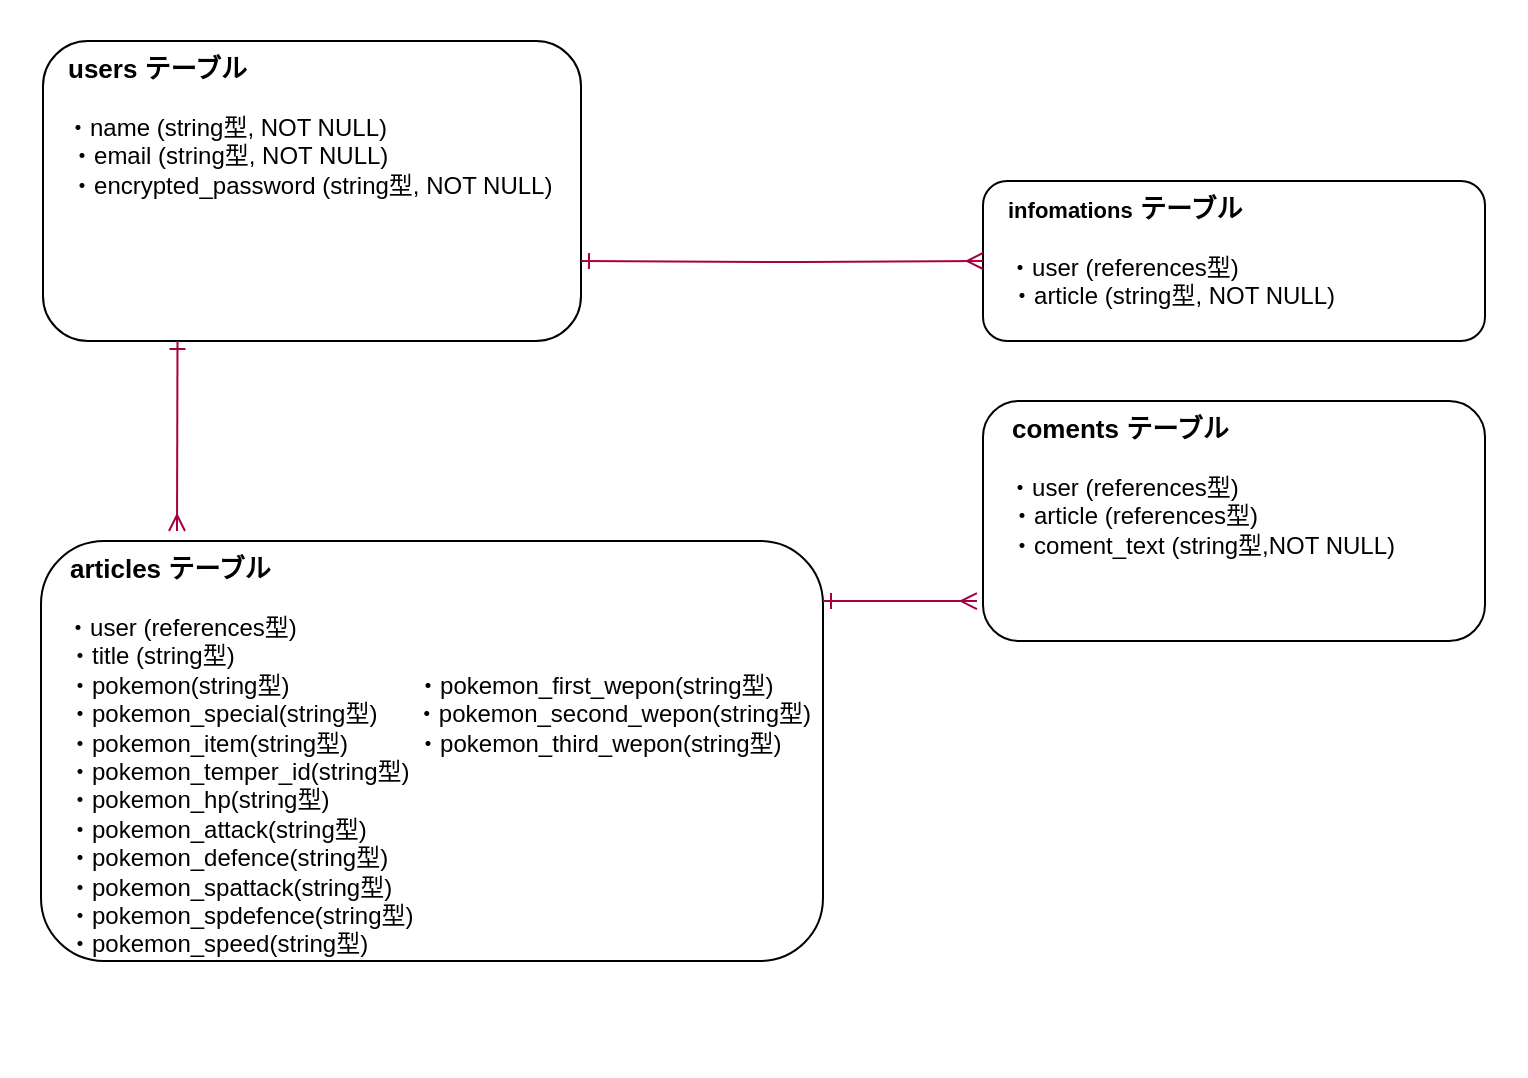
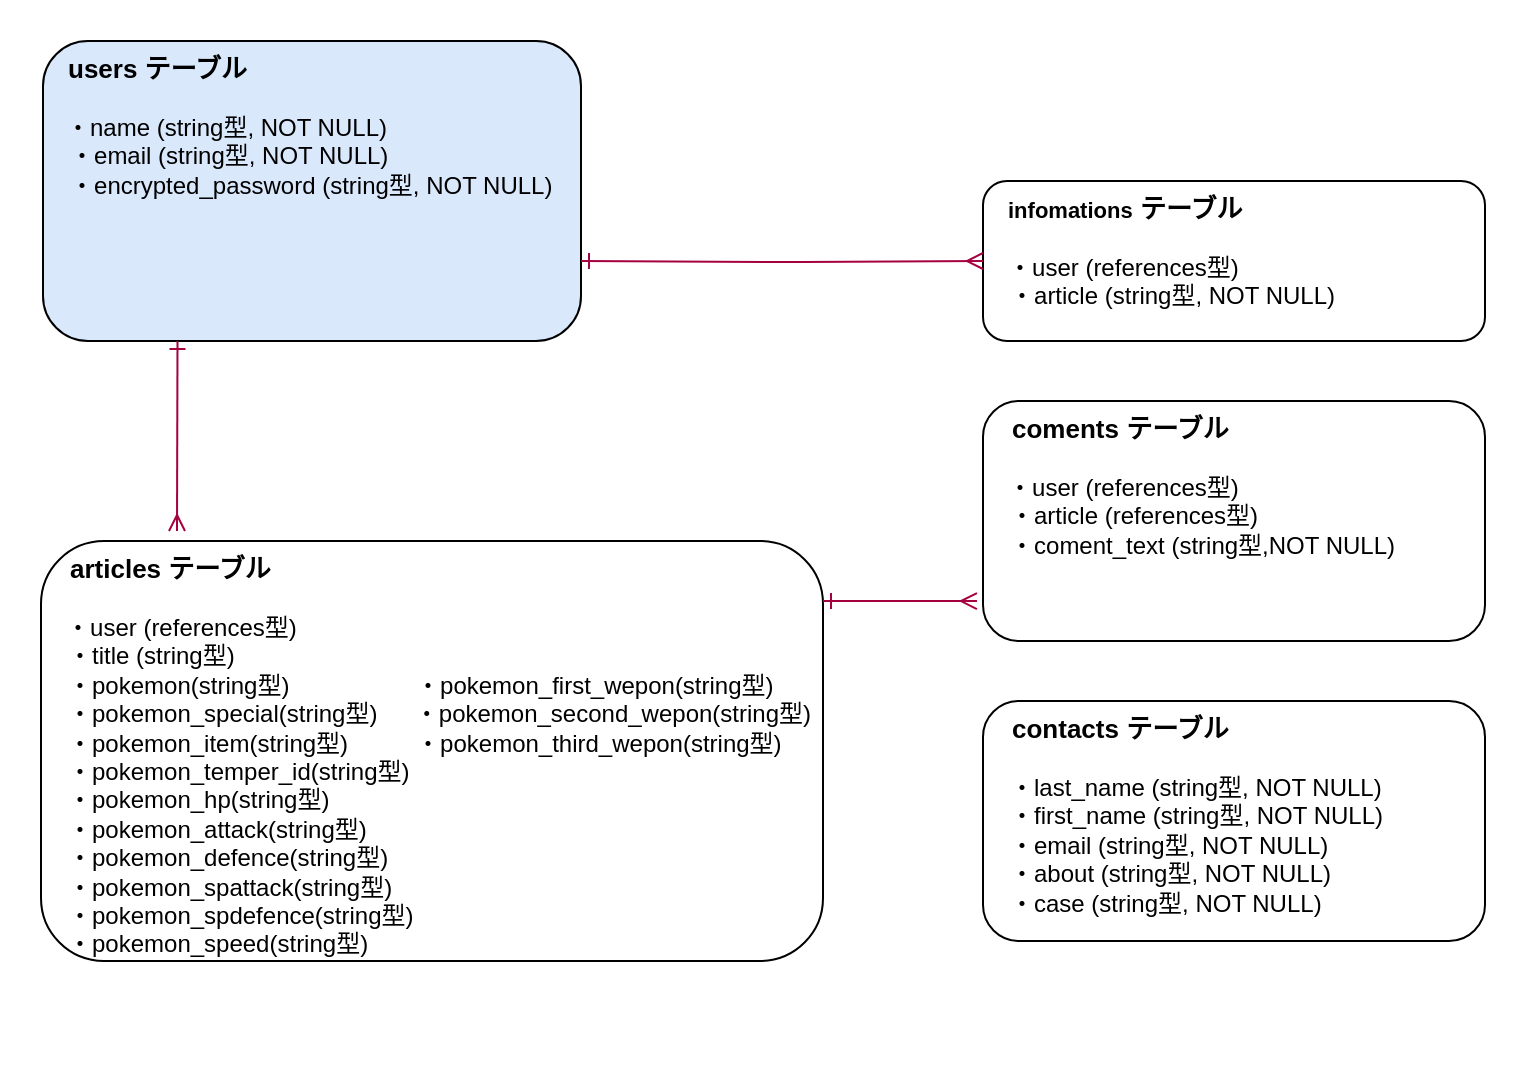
- <mxCell id="2" value="&lt;font style=&quot;font-size: 12px&quot;&gt;&lt;span style=&quot;font-size: 11px&quot;&gt;　&lt;/span&gt;&lt;font style=&quot;font-size: 13px ; font-weight: bold&quot;&gt;&lt;font style=&quot;font-size: 13px&quot;&gt;users テーブル&lt;br&gt;&lt;/font&gt;&lt;/font&gt;&lt;font style=&quot;font-size: 10px&quot;&gt;　&lt;br&gt;　&lt;/font&gt;&lt;font style=&quot;font-size: 12px&quot;&gt;・name (string型, NOT NULL)&lt;br&gt;　・&lt;/font&gt;&lt;/font&gt;&lt;font style=&quot;font-size: 12px&quot;&gt;&lt;font style=&quot;font-size: 12px&quot;&gt;&lt;font style=&quot;font-size: 12px&quot;&gt;email (string型, NOT NULL)&lt;br&gt;&lt;/font&gt;　・&lt;/font&gt;&lt;/font&gt;&lt;font style=&quot;font-size: 12px&quot;&gt;&lt;font style=&quot;font-size: 12px&quot;&gt;&lt;font style=&quot;font-size: 12px&quot;&gt;encrypted_password (string型, NOT NULL)&lt;br&gt;　&lt;br&gt;&lt;/font&gt;&lt;span style=&quot;font-size: 11px&quot;&gt;　&lt;/span&gt;&lt;br&gt;&lt;span style=&quot;font-size: 11px&quot;&gt;　&lt;/span&gt;&lt;/font&gt;&lt;br&gt;&lt;/font&gt;" style="whiteSpace=wrap;html=1;verticalAlign=top;align=left;fontFamily=Helvetica;rounded=1;" parent="1" vertex="1"><mxGeometry x="21" y="20" width="269" height="150" as="geometry" /></mxCell>
+ <mxCell id="2" value="&lt;font style=&quot;font-size: 12px&quot;&gt;&lt;span style=&quot;font-size: 11px&quot;&gt;　&lt;/span&gt;&lt;font style=&quot;font-size: 13px ; font-weight: bold&quot;&gt;&lt;font style=&quot;font-size: 13px&quot;&gt;users テーブル&lt;br&gt;&lt;/font&gt;&lt;/font&gt;&lt;font style=&quot;font-size: 10px&quot;&gt;　&lt;br&gt;　&lt;/font&gt;&lt;font style=&quot;font-size: 12px&quot;&gt;・name (string型, NOT NULL)&lt;br&gt;　・&lt;/font&gt;&lt;/font&gt;&lt;font style=&quot;font-size: 12px&quot;&gt;&lt;font style=&quot;font-size: 12px&quot;&gt;&lt;font style=&quot;font-size: 12px&quot;&gt;email (string型, NOT NULL)&lt;br&gt;&lt;/font&gt;　・&lt;/font&gt;&lt;/font&gt;&lt;font style=&quot;font-size: 12px&quot;&gt;&lt;font style=&quot;font-size: 12px&quot;&gt;&lt;font style=&quot;font-size: 12px&quot;&gt;encrypted_password (string型, NOT NULL)&lt;br&gt;　&lt;br&gt;&lt;/font&gt;&lt;span style=&quot;font-size: 11px&quot;&gt;　&lt;/span&gt;&lt;br&gt;&lt;span style=&quot;font-size: 11px&quot;&gt;　&lt;/span&gt;&lt;/font&gt;&lt;br&gt;&lt;/font&gt;" style="whiteSpace=wrap;html=1;verticalAlign=top;align=left;fontFamily=Helvetica;rounded=1;fillColor=#dae8fc;" parent="1" vertex="1"><mxGeometry x="21" y="20" width="269" height="150" as="geometry" /></mxCell>
+ <mxCell id="4" value="&lt;font style=&quot;font-size: 12px&quot;&gt;&lt;b style=&quot;font-size: 13px&quot;&gt;&lt;span&gt;　contacts&lt;/span&gt;&lt;font style=&quot;font-size: 13px&quot;&gt;&amp;nbsp;&lt;/font&gt;&lt;font style=&quot;font-size: 13px&quot;&gt;&lt;font style=&quot;font-size: 13px&quot;&gt;テーブル&lt;br&gt;&lt;/font&gt;&lt;/font&gt;&lt;/b&gt;&lt;font style=&quot;font-size: 12px&quot;&gt;&lt;font style=&quot;font-size: 12px&quot;&gt;&lt;font style=&quot;font-size: 12px&quot;&gt;&lt;span&gt;&lt;br&gt;　・last&lt;/span&gt;_name (string型, NOT NULL)&lt;span&gt;&lt;br&gt;&lt;/span&gt;&lt;/font&gt;　&lt;font style=&quot;font-size: 12px&quot;&gt;&lt;span&gt;・first_name&amp;nbsp;&lt;/span&gt;&lt;/font&gt;(string型, NOT NULL)&lt;br&gt;　・email (string型, NOT NULL)&lt;br&gt;　・about (string型, NOT NULL)&lt;/font&gt;&lt;/font&gt;&lt;/font&gt;&lt;font style=&quot;font-size: 12px&quot;&gt;&lt;font style=&quot;font-size: 12px&quot;&gt;&lt;br&gt;　・case (string型, NOT NULL)&lt;br&gt;　&lt;br&gt;　&lt;/font&gt;&lt;br&gt;&lt;/font&gt;" style="whiteSpace=wrap;html=1;verticalAlign=top;align=left;fontFamily=Helvetica;rounded=1;" parent="1" vertex="1"><mxGeometry x="491" y="350" width="251" height="120" as="geometry" /></mxCell>
